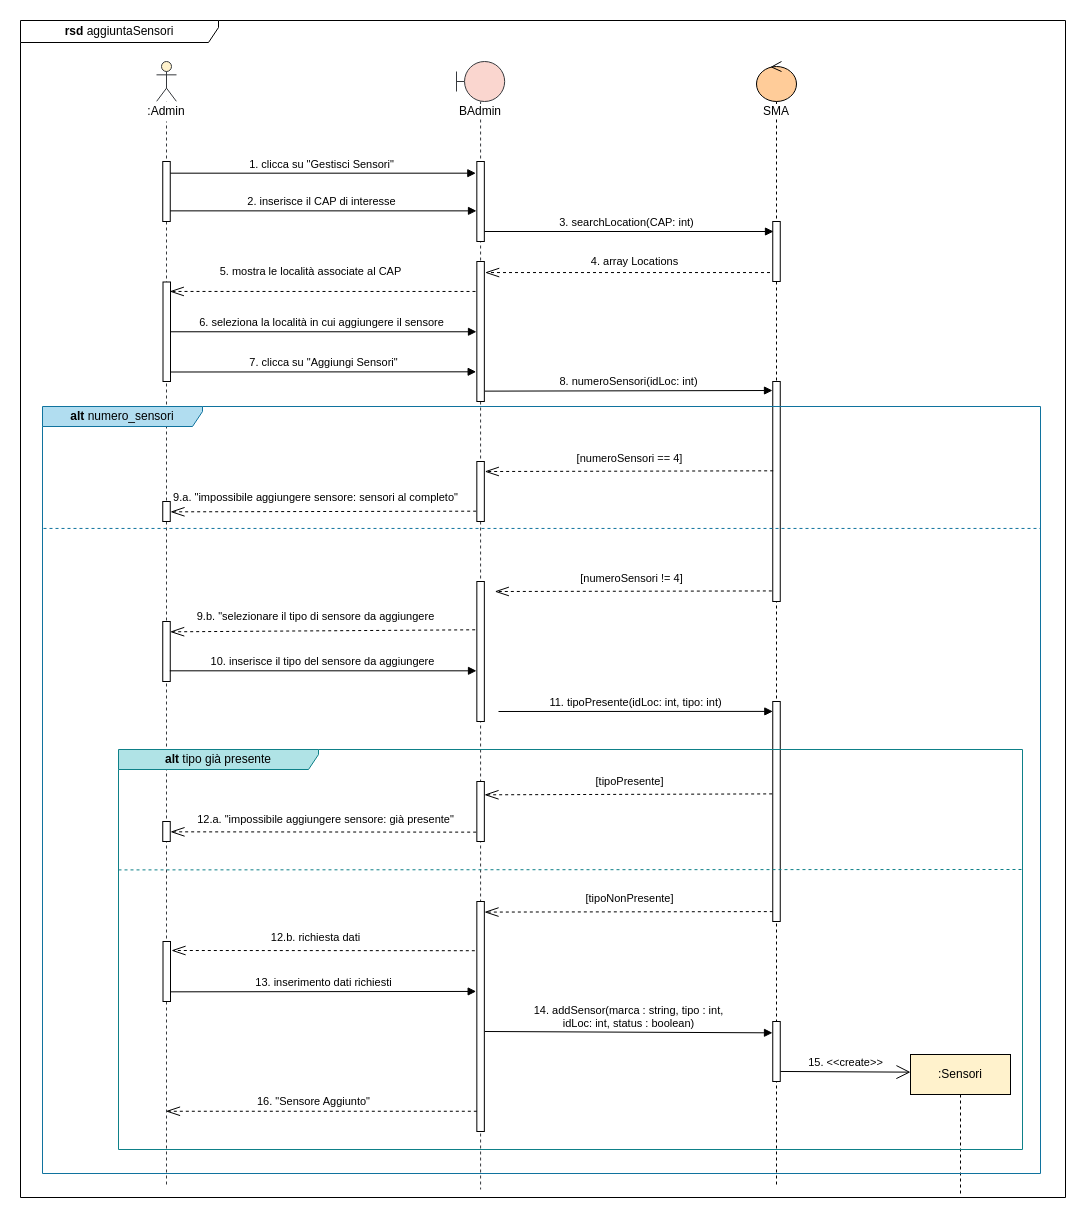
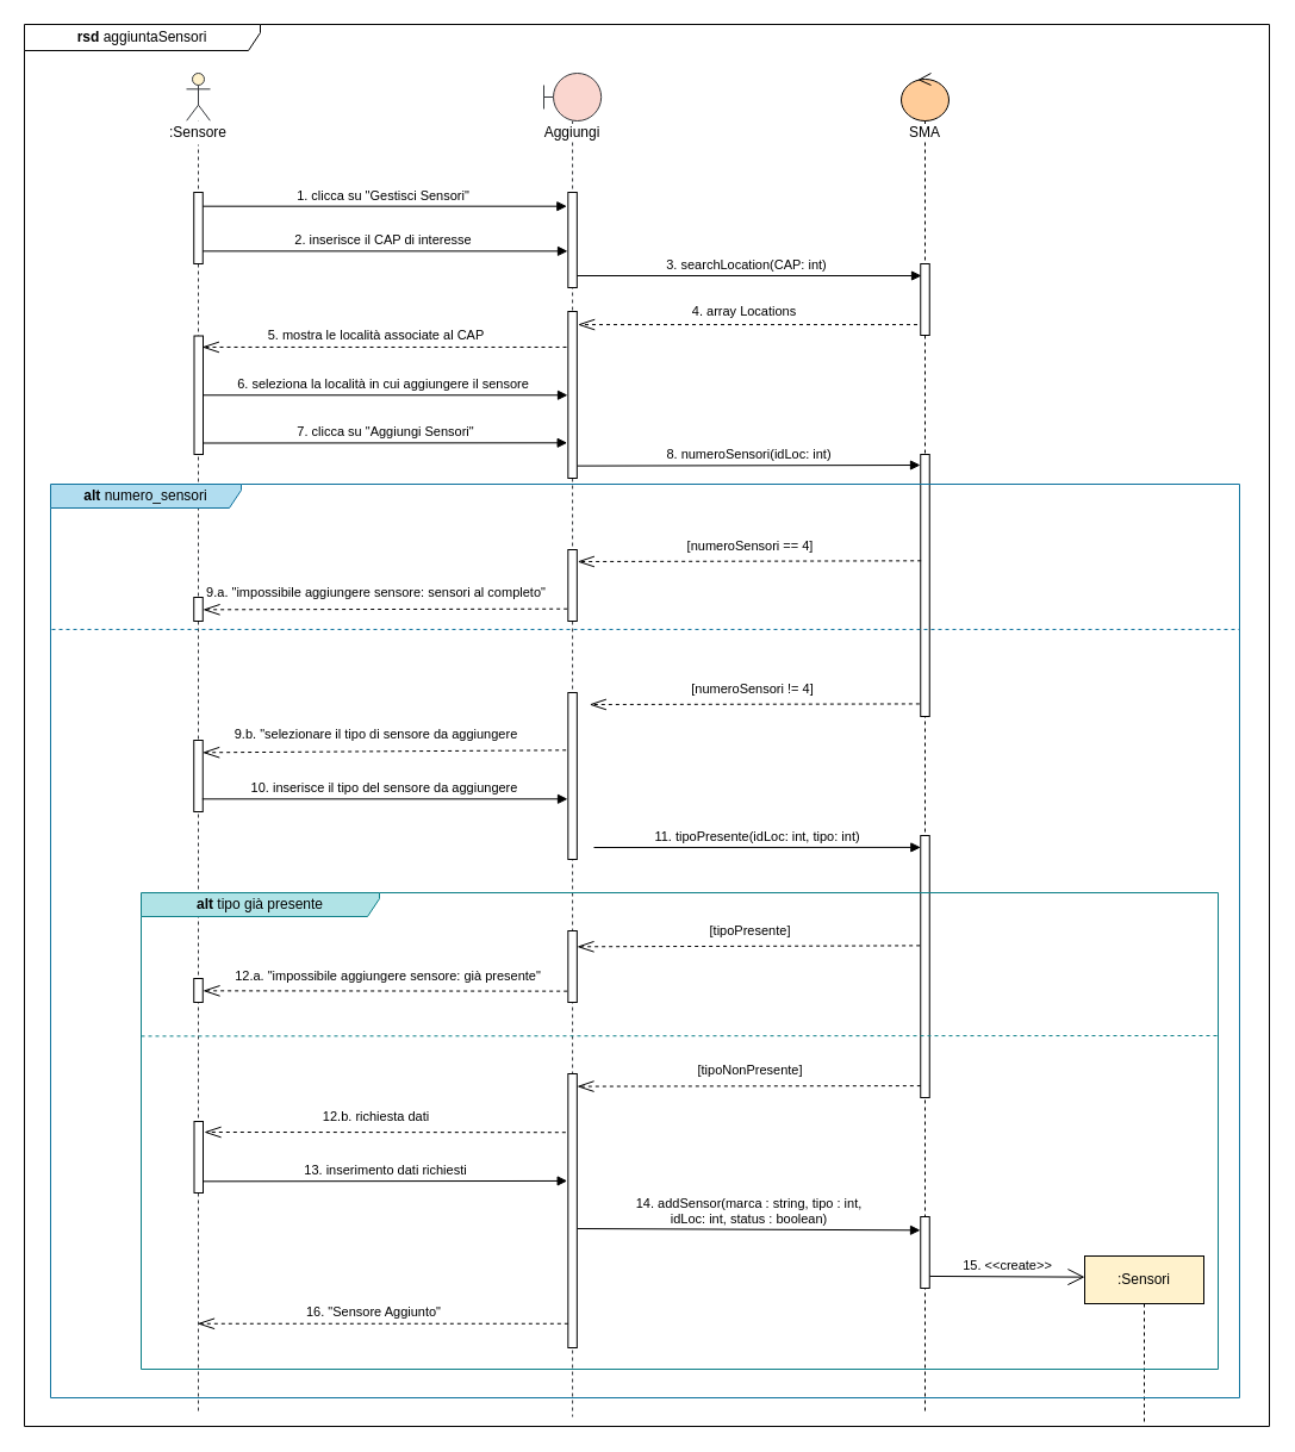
- <mxCell id="19" value=":Admin" style="text;html=1;strokeColor=none;align=center;verticalAlign=middle;whiteSpace=wrap;rounded=0;fillColor=#ffffff;" parent="1" vertex="1"><mxGeometry x="116" y="101" width="100" height="20" as="geometry" /></mxCell>
+ <mxCell id="19" value=":Sensore" style="text;html=1;strokeColor=none;align=center;verticalAlign=middle;whiteSpace=wrap;rounded=0;fillColor=#ffffff;" parent="1" vertex="1"><mxGeometry x="116" y="101" width="100" height="20" as="geometry" /></mxCell>
- <mxCell id="12" value="&lt;span style=&quot;background-color: rgb(255 , 255 , 255)&quot;&gt;BAdmin&lt;br&gt;&lt;/span&gt;" style="shape=umlLifeline;participant=umlBoundary;perimeter=lifelinePerimeter;whiteSpace=wrap;html=1;container=1;collapsible=0;recursiveResize=0;verticalAlign=top;spacingTop=36;outlineConnect=0;strokeColor=#36393d;fillColor=#FAD6CF;size=40;" parent="1" vertex="1"><mxGeometry x="456" y="61" width="48.17" height="1128" as="geometry" /></mxCell>
+ <mxCell id="12" value="&lt;span style=&quot;background-color: rgb(255 , 255 , 255)&quot;&gt;Aggiungi&lt;br&gt;&lt;/span&gt;" style="shape=umlLifeline;participant=umlBoundary;perimeter=lifelinePerimeter;whiteSpace=wrap;html=1;container=1;collapsible=0;recursiveResize=0;verticalAlign=top;spacingTop=36;outlineConnect=0;strokeColor=#36393d;fillColor=#FAD6CF;size=40;" parent="1" vertex="1"><mxGeometry x="456" y="61" width="48.17" height="1128" as="geometry" /></mxCell>
- <mxCell id="25" value="&lt;font style=&quot;font-size: 11px&quot;&gt;4. array Locations&lt;/font&gt;" style="text;html=1;align=center;verticalAlign=middle;resizable=0;points=[];autosize=1;" parent="1" vertex="1"><mxGeometry x="583.64" y="251" width="100" height="20" as="geometry" /></mxCell>
+ <mxCell id="25" value="&lt;font style=&quot;font-size: 11px&quot;&gt;4. array Locations&lt;/font&gt;" style="text;html=1;align=center;verticalAlign=middle;resizable=0;points=[];autosize=1;" parent="1" vertex="1"><mxGeometry x="573.64" y="251" width="100" height="20" as="geometry" /></mxCell>
- <mxCell id="29" value="&lt;font style=&quot;font-size: 11px&quot;&gt;5. mostra le località associate al CAP&lt;/font&gt;" style="text;html=1;align=center;verticalAlign=middle;resizable=0;points=[];autosize=1;" parent="1" vertex="1"><mxGeometry x="210" y="261" width="200" height="20" as="geometry" /></mxCell>
+ <mxCell id="29" value="&lt;font style=&quot;font-size: 11px&quot;&gt;5. mostra le località associate al CAP&lt;/font&gt;" style="text;html=1;align=center;verticalAlign=middle;resizable=0;points=[];autosize=1;" parent="1" vertex="1"><mxGeometry x="215" y="271" width="200" height="20" as="geometry" /></mxCell>
